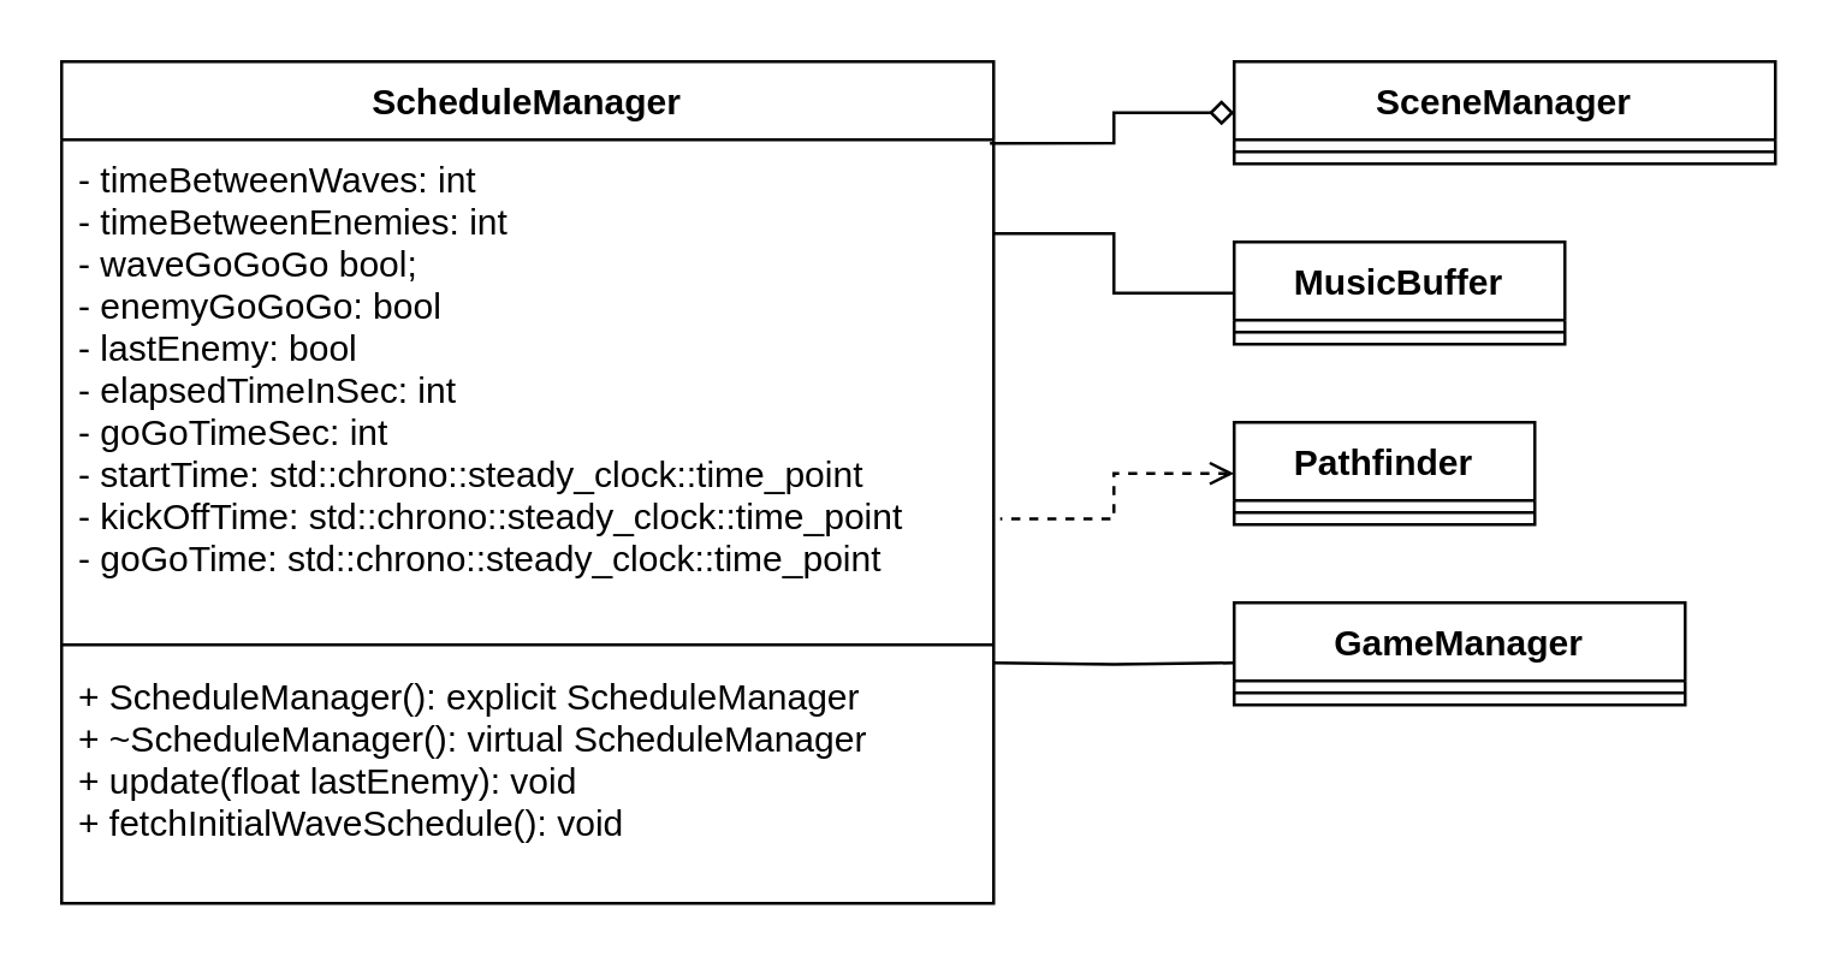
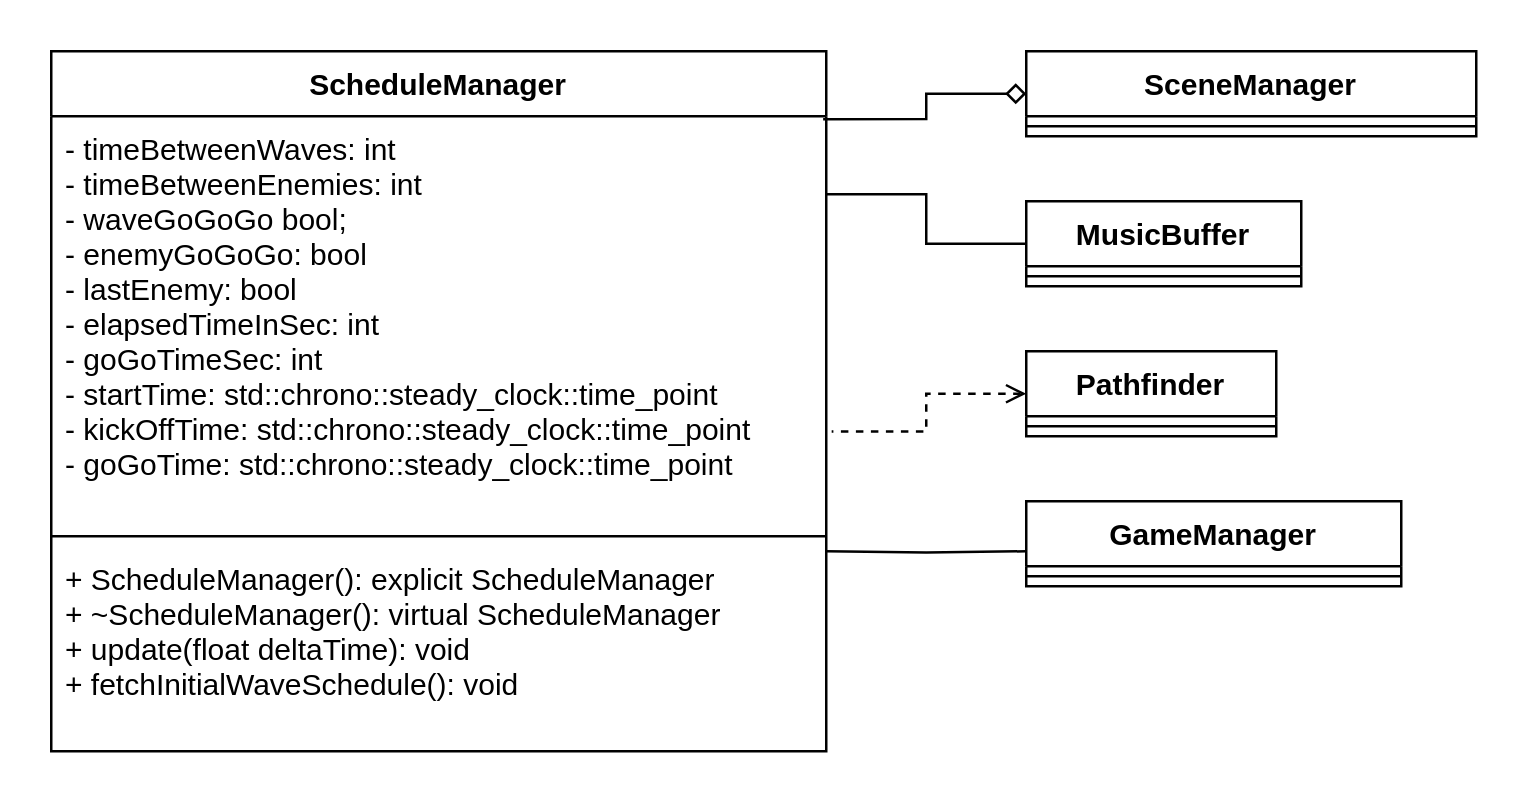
- <mxCell id="5" value="+ ScheduleManager(): explicit ScheduleManager&#10;+ ~ScheduleManager(): virtual ScheduleManager&#10;+ update(float lastEnemy): void &#10;+ fetchInitialWaveSchedule(): void " style="text;strokeColor=none;fillColor=none;align=left;verticalAlign=top;spacingLeft=4;spacingRight=4;overflow=hidden;rotatable=0;points=[[0,0.5],[1,0.5]];portConstraint=eastwest;fontStyle=0" parent="2" vertex="1"><mxGeometry y="198" width="310" height="82" as="geometry" /></mxCell>
+ <mxCell id="5" value="+ ScheduleManager(): explicit ScheduleManager&#10;+ ~ScheduleManager(): virtual ScheduleManager&#10;+ update(float deltaTime): void &#10;+ fetchInitialWaveSchedule(): void " style="text;strokeColor=none;fillColor=none;align=left;verticalAlign=top;spacingLeft=4;spacingRight=4;overflow=hidden;rotatable=0;points=[[0,0.5],[1,0.5]];portConstraint=eastwest;fontStyle=0" parent="2" vertex="1"><mxGeometry y="198" width="310" height="82" as="geometry" /></mxCell>
